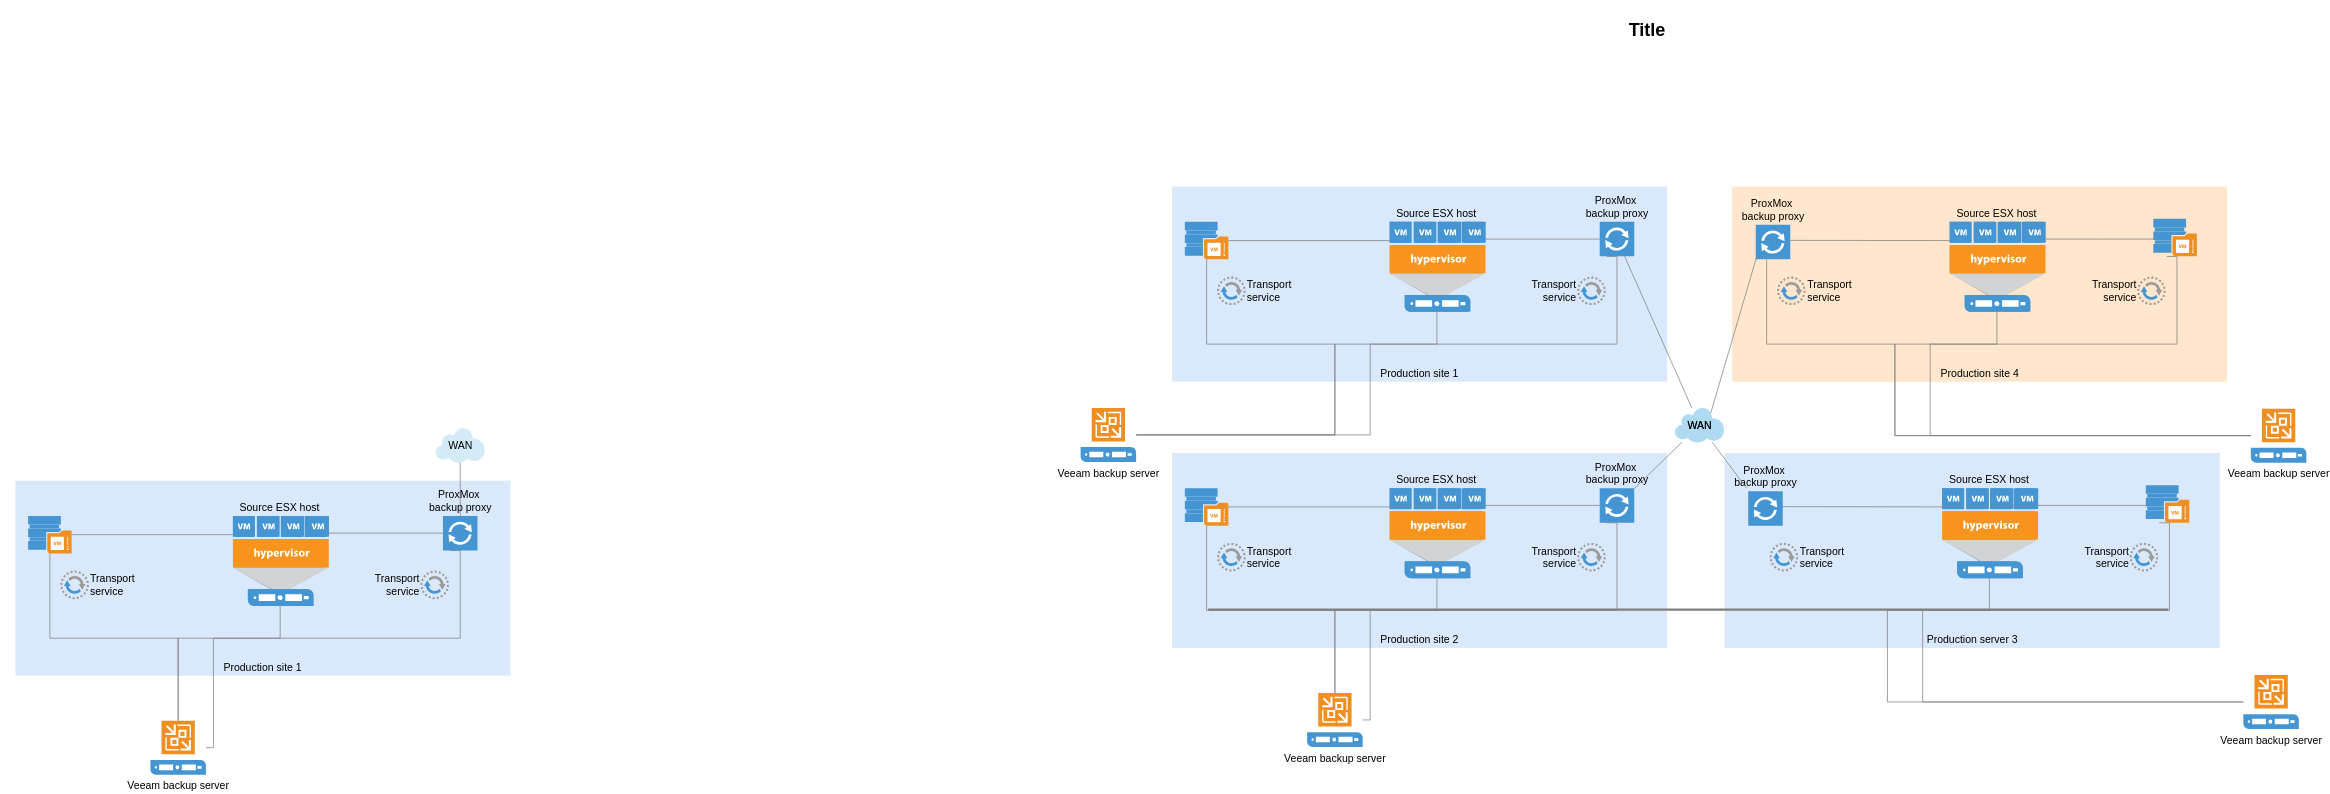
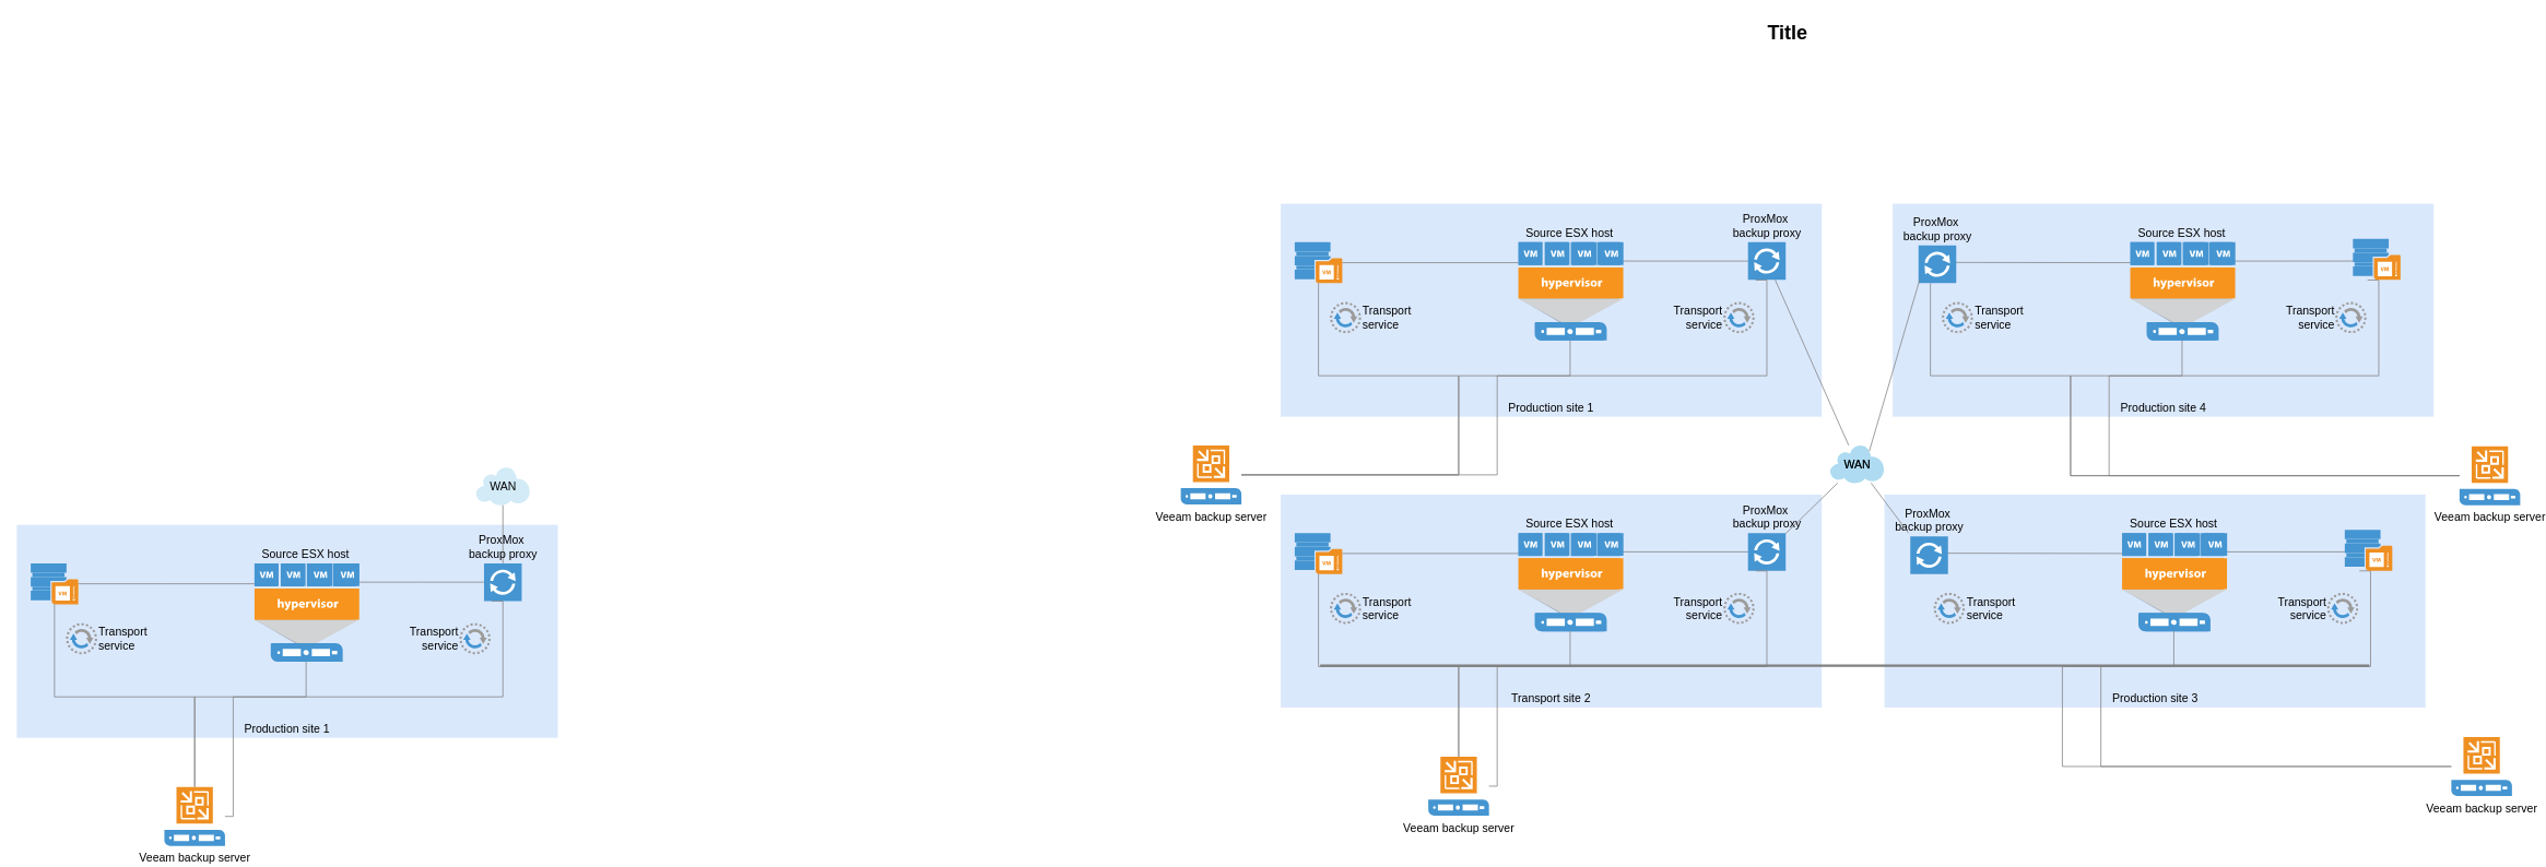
- <mxCell id="16" value="Title" style="text;strokeColor=none;fillColor=none;html=1;fontSize=24;fontStyle=1;verticalAlign=middle;align=center;" parent="1" vertex="1"><mxGeometry x="1485" y="20" width="1420" height="40" as="geometry" /></mxCell>
+ <mxCell id="16" value="Title" style="text;strokeColor=none;fillColor=none;html=1;fontSize=24;fontStyle=1;verticalAlign=middle;align=center;" parent="1" vertex="1"><mxGeometry x="1470" y="20" width="1420" height="40" as="geometry" /></mxCell>
- <mxCell id="48" value="Production site 4" style="whiteSpace=wrap;html=1;fillColor=#ffe6cc;fontSize=14;strokeColor=none;verticalAlign=bottom;" vertex="1" parent="1"><mxGeometry x="2308.5" y="248" width="660" height="260" as="geometry" /></mxCell>
+ <mxCell id="48" value="Production site 4" style="whiteSpace=wrap;html=1;fillColor=#dae8fc;fontSize=14;strokeColor=none;verticalAlign=bottom;" vertex="1" parent="1"><mxGeometry x="2308.5" y="248" width="660" height="260" as="geometry" /></mxCell>
- <mxCell id="2" value="Production site 2" style="whiteSpace=wrap;html=1;fillColor=#dae8fc;fontSize=14;strokeColor=none;verticalAlign=bottom;" parent="1" vertex="1"><mxGeometry x="1562" y="603" width="660" height="260" as="geometry" /></mxCell>
+ <mxCell id="2" value="Transport site 2" style="whiteSpace=wrap;html=1;fillColor=#dae8fc;fontSize=14;strokeColor=none;verticalAlign=bottom;" parent="1" vertex="1"><mxGeometry x="1562" y="603" width="660" height="260" as="geometry" /></mxCell>
- <mxCell id="62" value="Production server 3" style="whiteSpace=wrap;html=1;fillColor=#dae8fc;fontSize=14;strokeColor=none;verticalAlign=bottom;" vertex="1" parent="1"><mxGeometry x="2298.5" y="603" width="660" height="260" as="geometry" /></mxCell>
+ <mxCell id="62" value="Production site 3" style="whiteSpace=wrap;html=1;fillColor=#dae8fc;fontSize=14;strokeColor=none;verticalAlign=bottom;" vertex="1" parent="1"><mxGeometry x="2298.5" y="603" width="660" height="260" as="geometry" /></mxCell>
